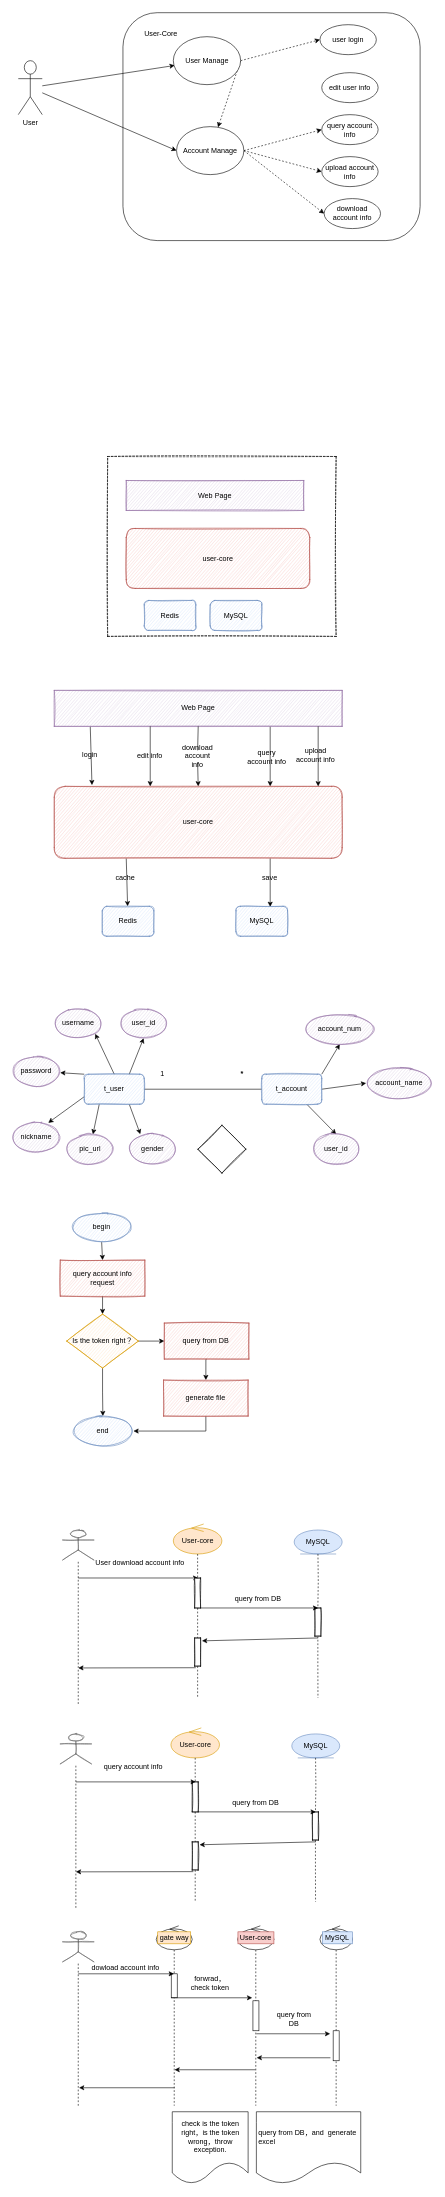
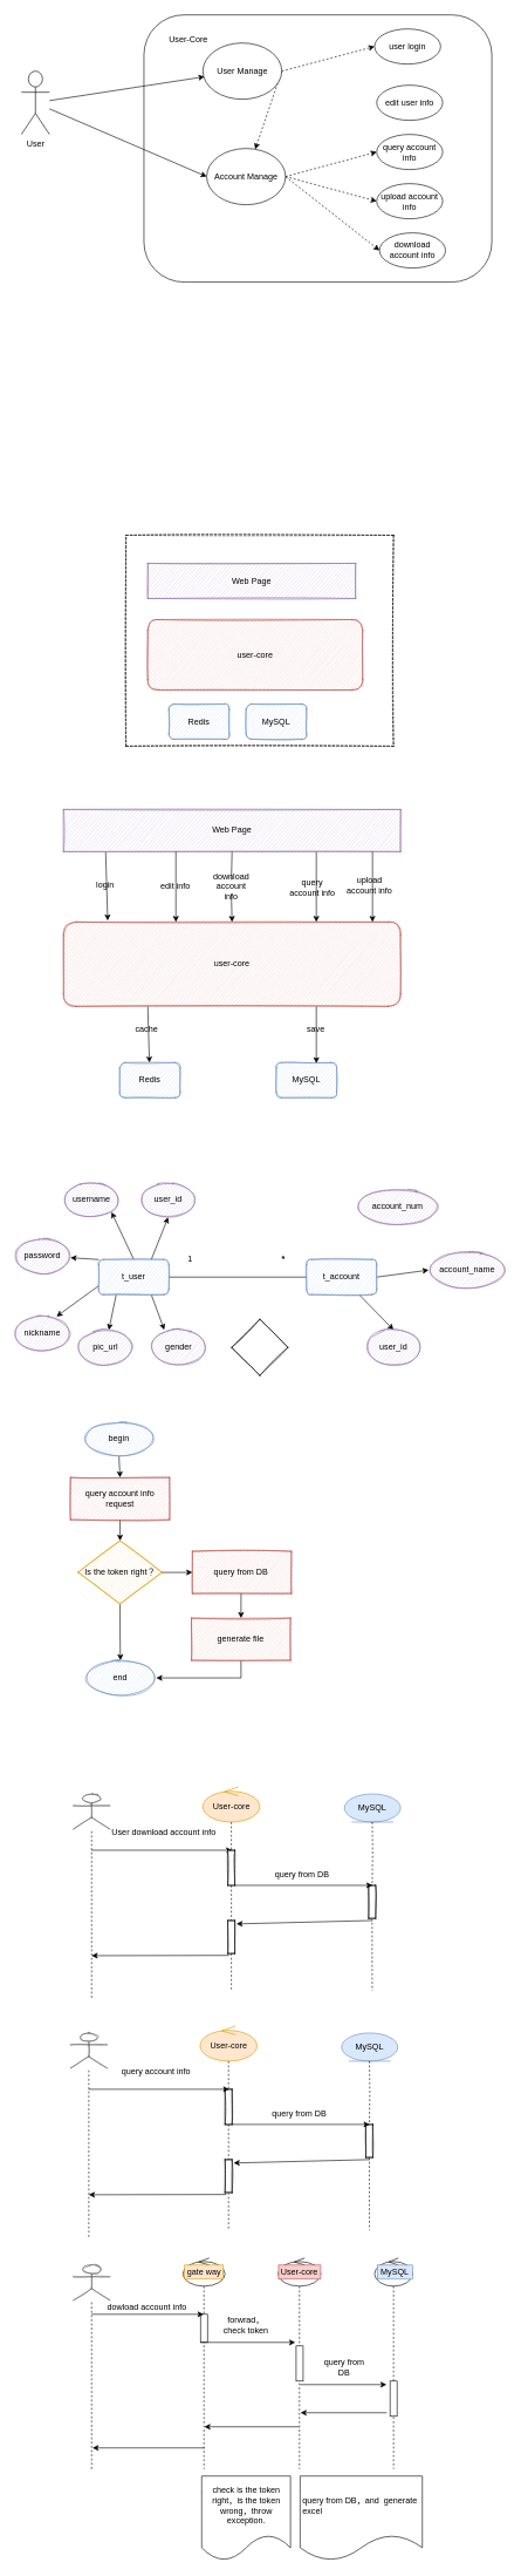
- <mxCell id="40" style="edgeStyle=none;rounded=0;orthogonalLoop=1;jettySize=auto;html=1;exitX=1;exitY=0;exitDx=0;exitDy=0;entryX=0.5;entryY=1;entryDx=0;entryDy=0;" parent="1" source="43" target="49" edge="1"><mxGeometry relative="1" as="geometry" /></mxCell>
